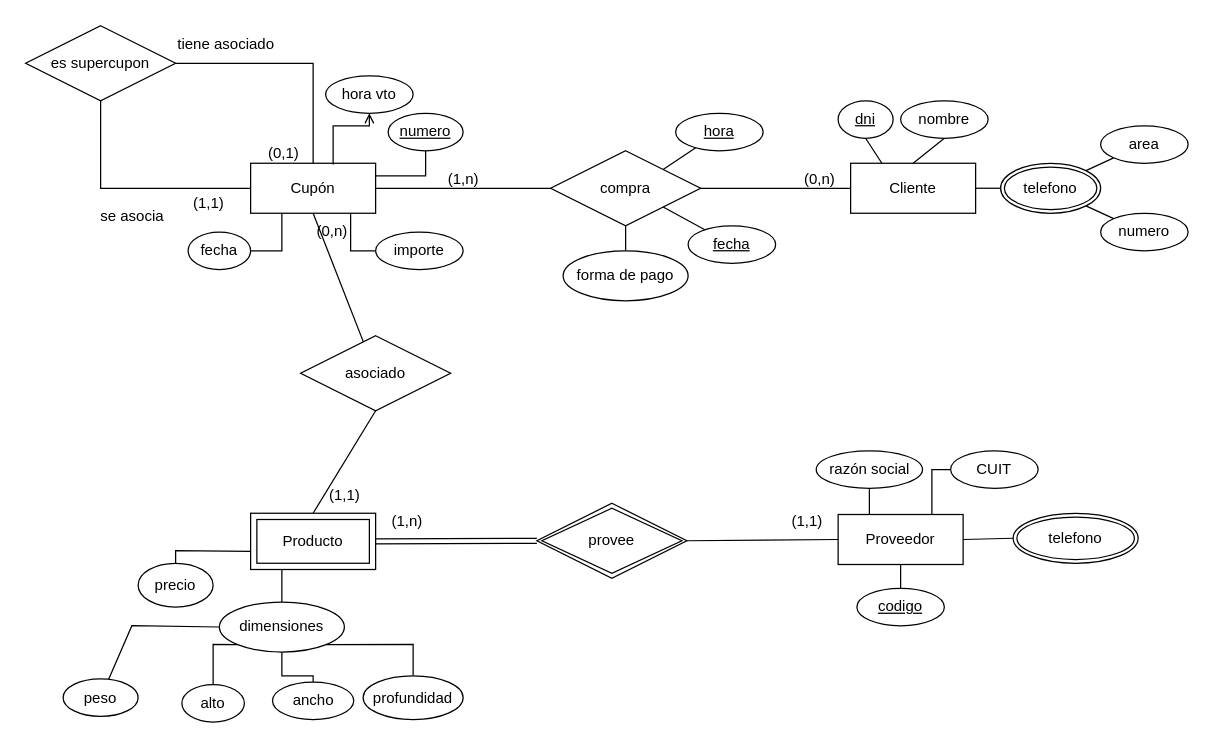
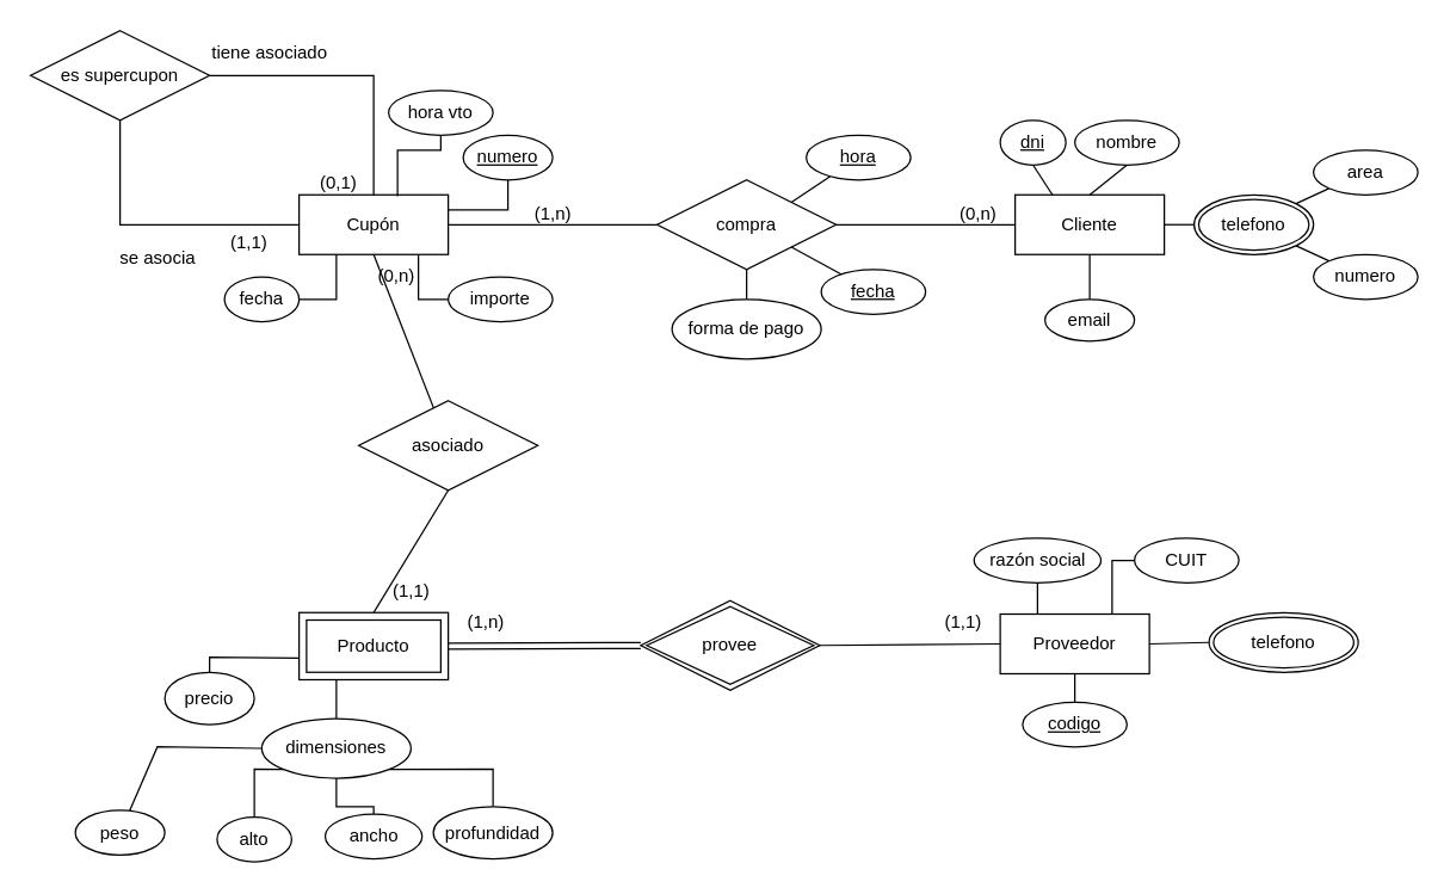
- <mxCell id="10" value="" style="endArrow=open;html=1;rounded=0;exitX=0.66;exitY=0.025;exitDx=0;exitDy=0;exitPerimeter=0;" edge="1" parent="1" source="2" target="11"><mxGeometry relative="1" as="geometry"><mxPoint x="120" y="100" as="sourcePoint" /><mxPoint x="290" y="90" as="targetPoint" /><Array as="points"><mxPoint x="266" y="100" /><mxPoint x="295" y="100" /></Array></mxGeometry></mxCell>
+ <mxCell id="10" value="" style="endArrow=none;html=1;rounded=0;exitX=0.66;exitY=0.025;exitDx=0;exitDy=0;exitPerimeter=0;" edge="1" parent="1" source="2" target="11"><mxGeometry relative="1" as="geometry"><mxPoint x="120" y="100" as="sourcePoint" /><mxPoint x="290" y="90" as="targetPoint" /><Array as="points"><mxPoint x="266" y="100" /><mxPoint x="295" y="100" /></Array></mxGeometry></mxCell>
+ <mxCell id="33" value="" style="endArrow=none;html=1;rounded=0;exitX=0.5;exitY=1;exitDx=0;exitDy=0;" edge="1" parent="1" source="26" target="34"><mxGeometry relative="1" as="geometry"><mxPoint x="620" y="130" as="sourcePoint" /><mxPoint x="730" y="230" as="targetPoint" /></mxGeometry></mxCell>
+ <mxCell id="34" value="email" style="ellipse;whiteSpace=wrap;html=1;align=center;" vertex="1" parent="1"><mxGeometry x="700" y="200" width="60" height="28" as="geometry" /></mxCell>
